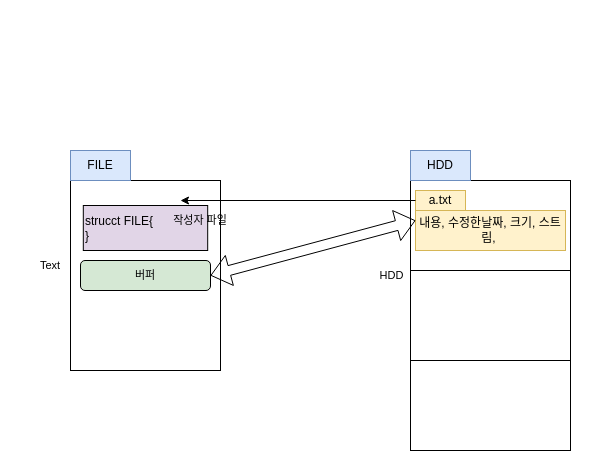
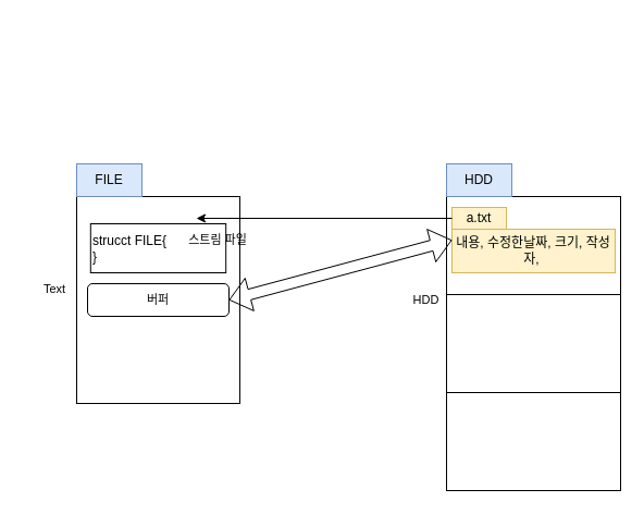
- <mxCell id="12" value="작성자 파일" style="text;html=1;strokeColor=none;fillColor=none;align=center;verticalAlign=middle;whiteSpace=wrap;rounded=0;fontSize=11;" vertex="1" parent="1"><mxGeometry x="160" y="205" width="80" height="30" as="geometry" /></mxCell>
+ <mxCell id="12" value="스트림 파일" style="text;html=1;strokeColor=none;fillColor=none;align=center;verticalAlign=middle;whiteSpace=wrap;rounded=0;fontSize=11;" vertex="1" parent="1"><mxGeometry x="160" y="205" width="80" height="30" as="geometry" /></mxCell>
- <mxCell id="10" value="strucct FILE{&lt;br&gt;}" style="rounded=0;whiteSpace=wrap;html=1;align=left;fillColor=#e1d5e7;" vertex="1" parent="1"><mxGeometry x="82.81" y="205" width="124.38" height="45" as="geometry" /></mxCell>
+ <mxCell id="10" value="strucct FILE{&lt;br&gt;}" style="rounded=0;whiteSpace=wrap;html=1;align=left;" vertex="1" parent="1"><mxGeometry x="82.81" y="205" width="124.38" height="45" as="geometry" /></mxCell>
- <mxCell id="9" value="내용, 수정한날짜, 크기, 스트림,&amp;nbsp;" style="text;html=1;strokeColor=#d6b656;fillColor=#fff2cc;align=center;verticalAlign=middle;whiteSpace=wrap;rounded=0;" vertex="1" parent="1"><mxGeometry x="415" y="210" width="150" height="40" as="geometry" /></mxCell>
+ <mxCell id="9" value="내용, 수정한날짜, 크기, 작성자,&amp;nbsp;" style="text;html=1;strokeColor=#d6b656;fillColor=#fff2cc;align=center;verticalAlign=middle;whiteSpace=wrap;rounded=0;" vertex="1" parent="1"><mxGeometry x="415" y="210" width="150" height="40" as="geometry" /></mxCell>
- <mxCell id="14" value="버퍼" style="rounded=1;whiteSpace=wrap;html=1;fontSize=11;fillColor=#d5e8d4;" vertex="1" parent="1"><mxGeometry x="80" y="260" width="130" height="30" as="geometry" /></mxCell>
+ <mxCell id="14" value="버퍼" style="rounded=1;whiteSpace=wrap;html=1;fontSize=11;" vertex="1" parent="1"><mxGeometry x="80" y="260" width="130" height="30" as="geometry" /></mxCell>
